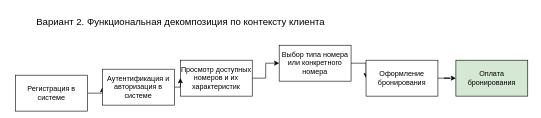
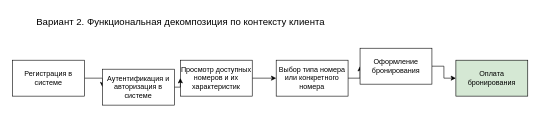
- <mxCell id="5" value="Выбор типа номера или конкретного номера" style="whiteSpace=wrap;html=1;" parent="1" vertex="1"><mxGeometry x="465" y="75" width="120" height="60" as="geometry" /></mxCell>
+ <mxCell id="5" value="Выбор типа номера или конкретного номера" style="whiteSpace=wrap;html=1;" parent="1" vertex="1"><mxGeometry x="460" y="100" width="120" height="60" as="geometry" /></mxCell>
- <mxCell id="7" value="Оформление бронирования" style="whiteSpace=wrap;html=1;" parent="1" vertex="1"><mxGeometry x="610" y="100" width="120" height="60" as="geometry" /></mxCell>
+ <mxCell id="7" value="Оформление бронирования" style="whiteSpace=wrap;html=1;" parent="1" vertex="1"><mxGeometry x="600" y="80" width="120" height="60" as="geometry" /></mxCell>
- <mxCell id="11" value="Регистрация в системе" style="rounded=0;whiteSpace=wrap;html=1;" vertex="1" parent="1"><mxGeometry x="25" y="125" width="120" height="60" as="geometry" /></mxCell>
+ <mxCell id="11" value="Регистрация в системе" style="rounded=0;whiteSpace=wrap;html=1;" vertex="1" parent="1"><mxGeometry x="20" y="100" width="120" height="60" as="geometry" /></mxCell>
